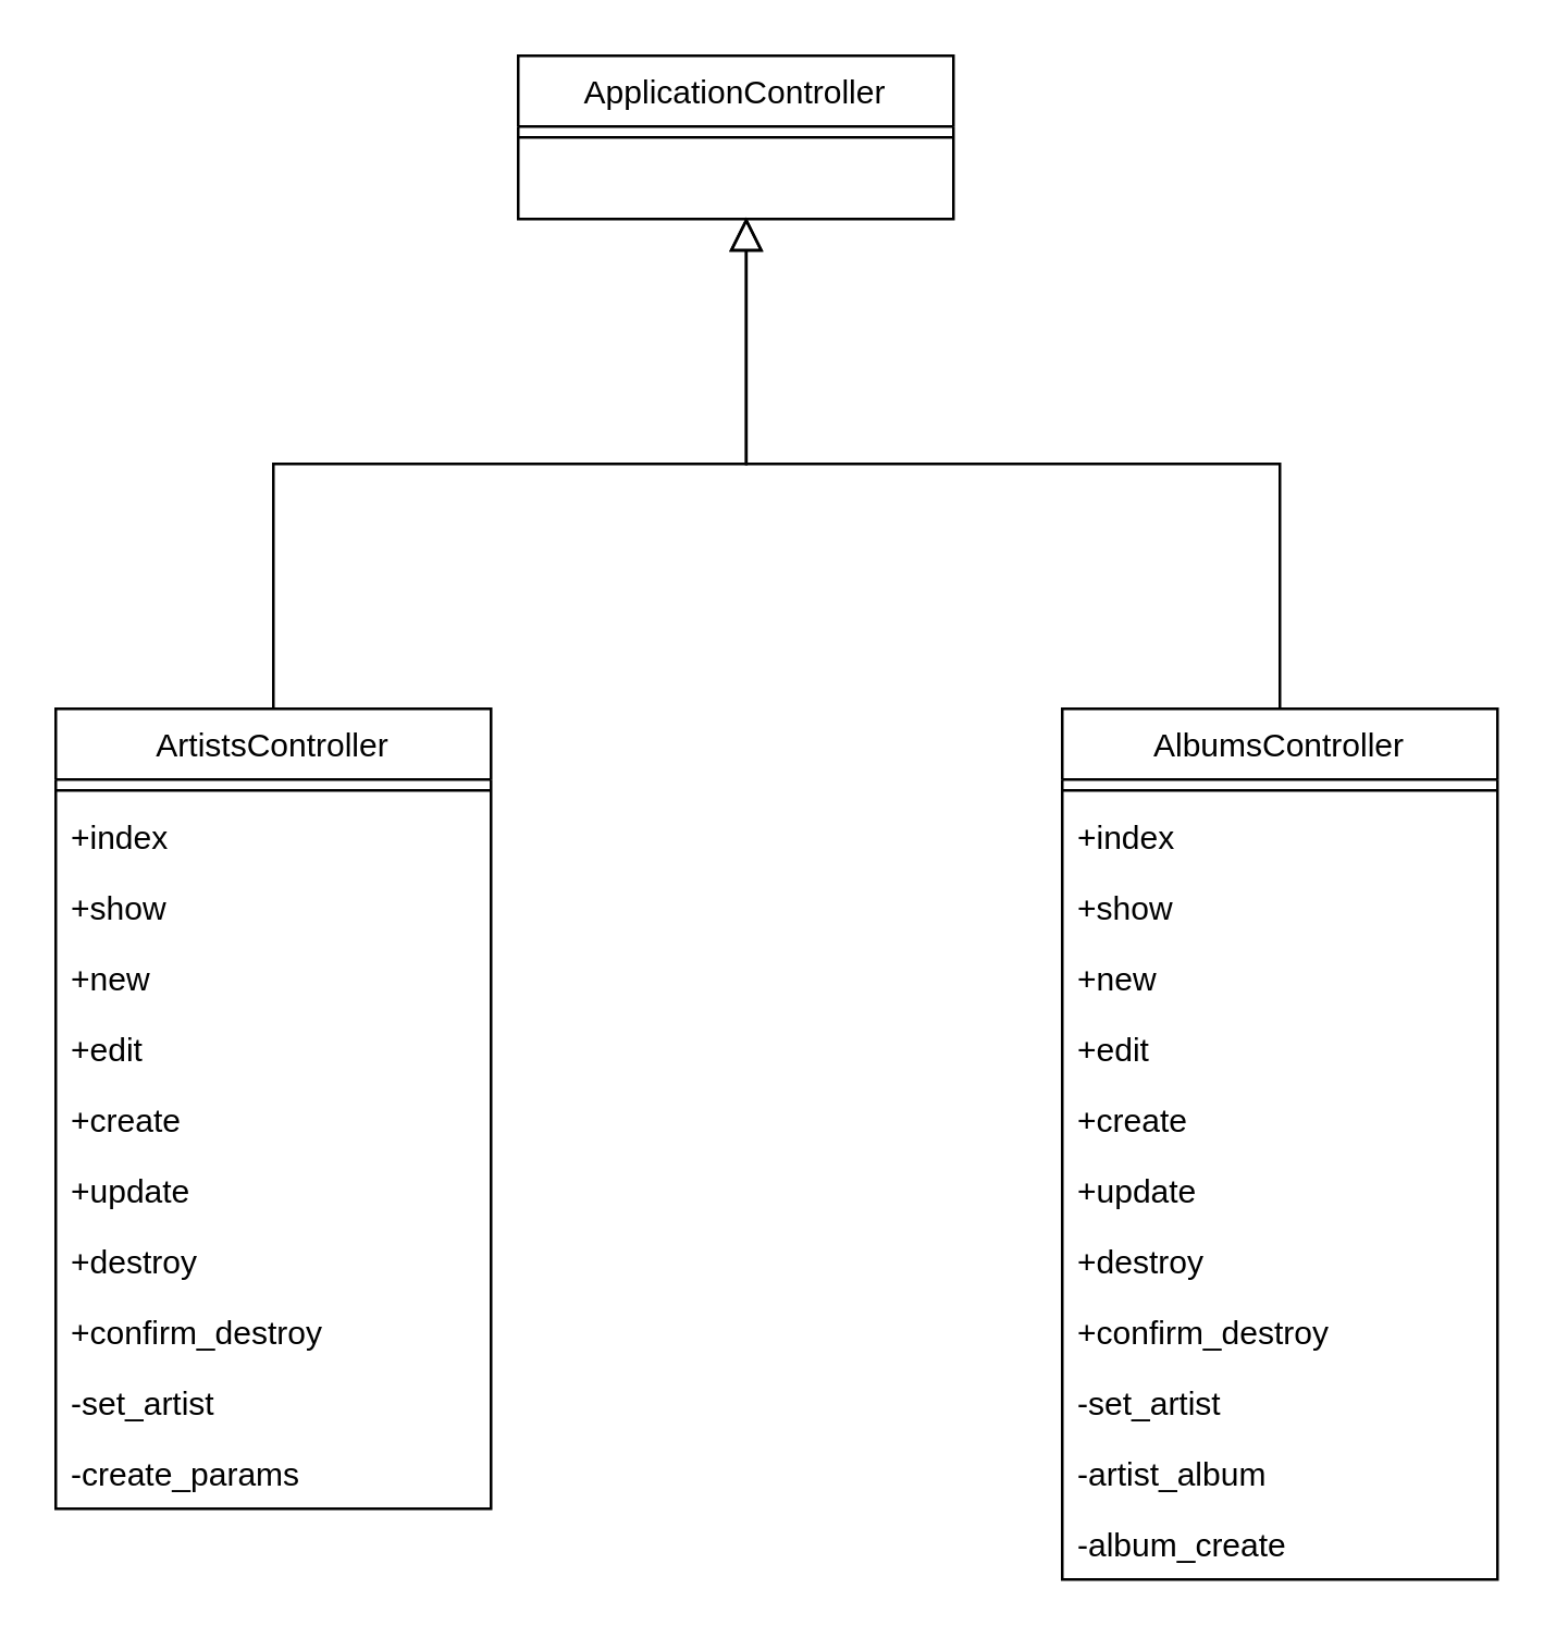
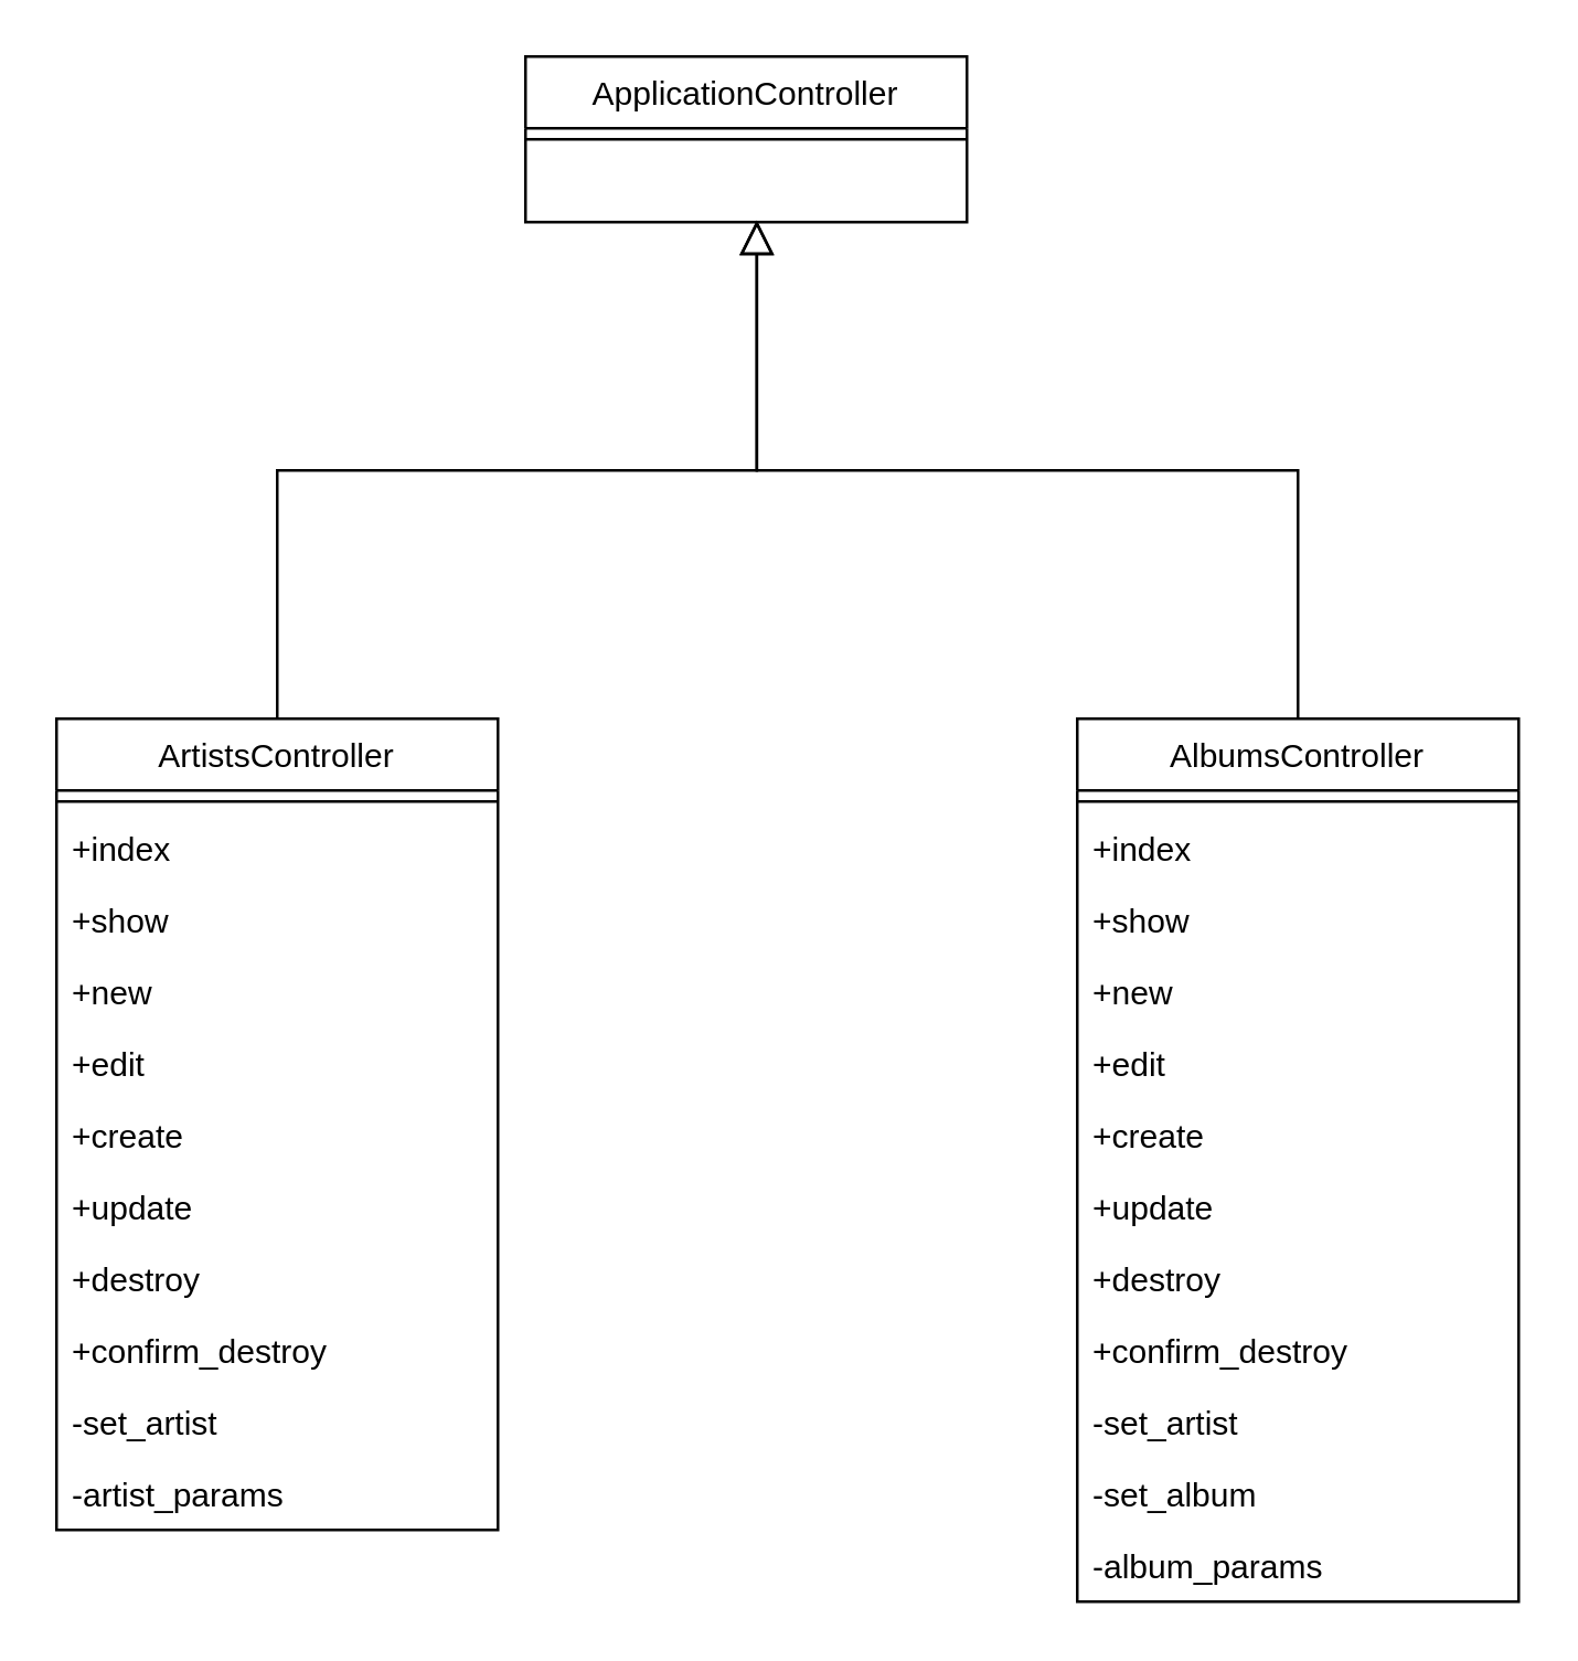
- <mxCell id="29" value="-create_params" style="text;align=left;verticalAlign=top;spacingLeft=4;spacingRight=4;overflow=hidden;rotatable=0;points=[[0,0.5],[1,0.5]];portConstraint=eastwest;" vertex="1" parent="18"><mxGeometry y="268" width="160" height="26" as="geometry" /></mxCell>
+ <mxCell id="29" value="-artist_params" style="text;align=left;verticalAlign=top;spacingLeft=4;spacingRight=4;overflow=hidden;rotatable=0;points=[[0,0.5],[1,0.5]];portConstraint=eastwest;" vertex="1" parent="18"><mxGeometry y="268" width="160" height="26" as="geometry" /></mxCell>
- <mxCell id="16" value="-artist_album" style="text;align=left;verticalAlign=top;spacingLeft=4;spacingRight=4;overflow=hidden;rotatable=0;points=[[0,0.5],[1,0.5]];portConstraint=eastwest;" vertex="1" parent="5"><mxGeometry y="268" width="160" height="26" as="geometry" /></mxCell>
+ <mxCell id="16" value="-set_album" style="text;align=left;verticalAlign=top;spacingLeft=4;spacingRight=4;overflow=hidden;rotatable=0;points=[[0,0.5],[1,0.5]];portConstraint=eastwest;" vertex="1" parent="5"><mxGeometry y="268" width="160" height="26" as="geometry" /></mxCell>
- <mxCell id="17" value="-album_create" style="text;align=left;verticalAlign=top;spacingLeft=4;spacingRight=4;overflow=hidden;rotatable=0;points=[[0,0.5],[1,0.5]];portConstraint=eastwest;" vertex="1" parent="5"><mxGeometry y="294" width="160" height="26" as="geometry" /></mxCell>
+ <mxCell id="17" value="-album_params" style="text;align=left;verticalAlign=top;spacingLeft=4;spacingRight=4;overflow=hidden;rotatable=0;points=[[0,0.5],[1,0.5]];portConstraint=eastwest;" vertex="1" parent="5"><mxGeometry y="294" width="160" height="26" as="geometry" /></mxCell>
